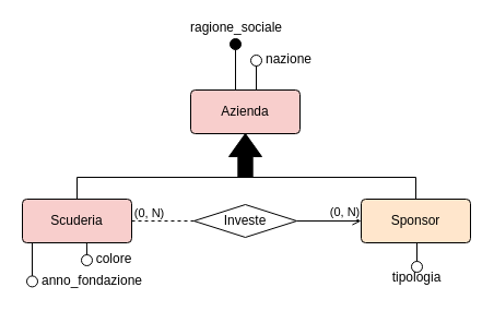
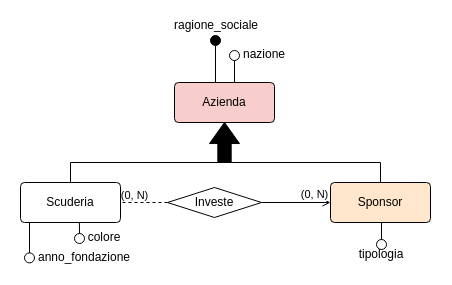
- <mxCell id="5" value="Scuderia" style="rounded=1;arcSize=10;whiteSpace=wrap;html=1;align=center;fillColor=#f8cecc;" parent="1" vertex="1"><mxGeometry x="20" y="182" width="100" height="40" as="geometry" /></mxCell>
+ <mxCell id="5" value="Scuderia" style="rounded=1;arcSize=10;whiteSpace=wrap;html=1;align=center;" parent="1" vertex="1"><mxGeometry x="20" y="182" width="100" height="40" as="geometry" /></mxCell>
- <mxCell id="27" value="Investe" style="shape=rhombus;perimeter=rhombusPerimeter;whiteSpace=wrap;html=1;align=center;fillColor=default;" vertex="1" parent="1"><mxGeometry x="177" y="187" width="94" height="30" as="geometry" /></mxCell>
+ <mxCell id="27" value="Investe" style="shape=rhombus;perimeter=rhombusPerimeter;whiteSpace=wrap;html=1;align=center;fillColor=default;" vertex="1" parent="1"><mxGeometry x="167" y="187" width="94" height="30" as="geometry" /></mxCell>
